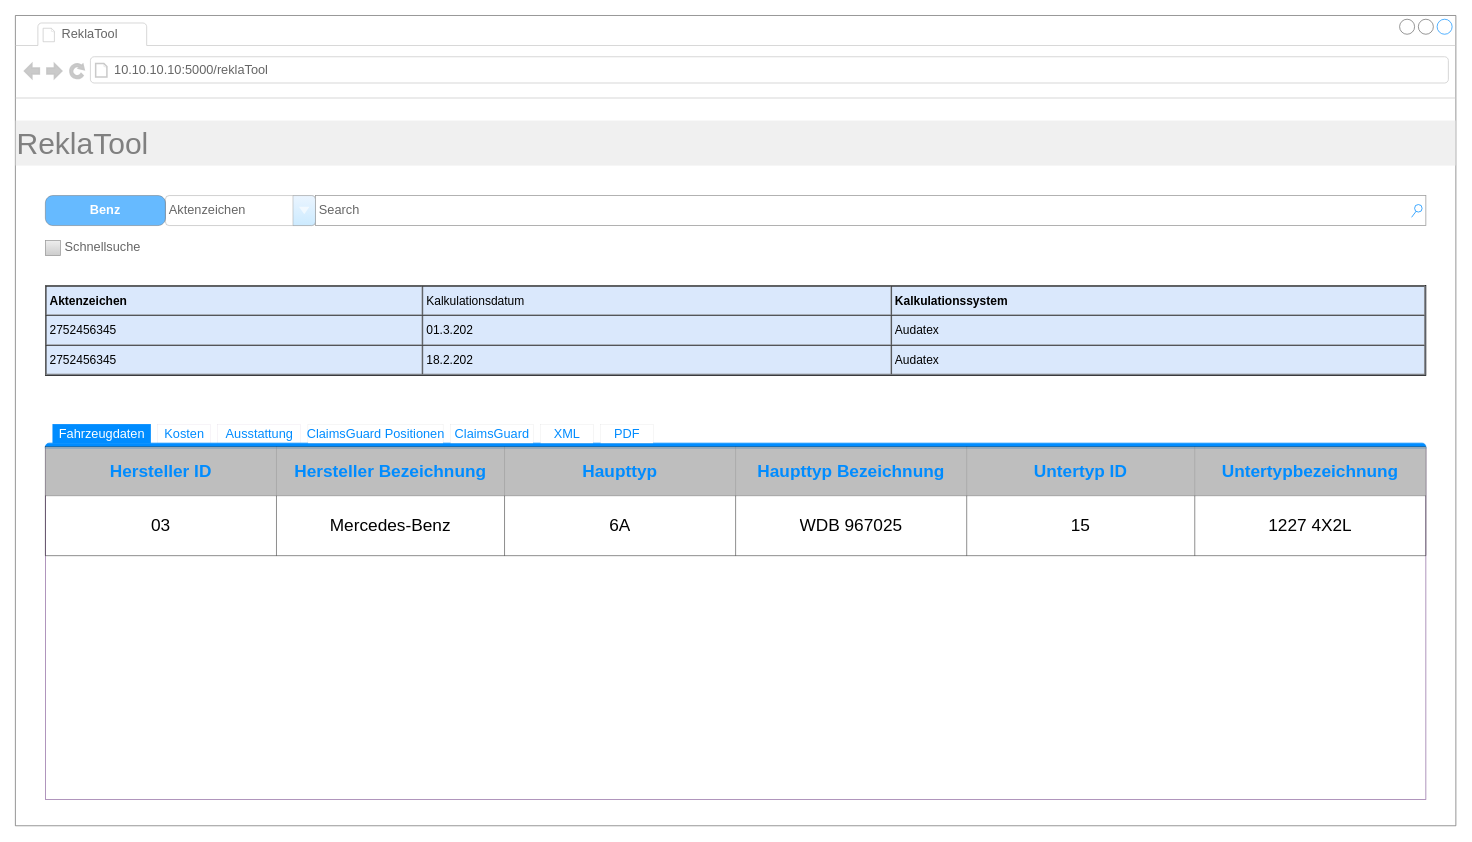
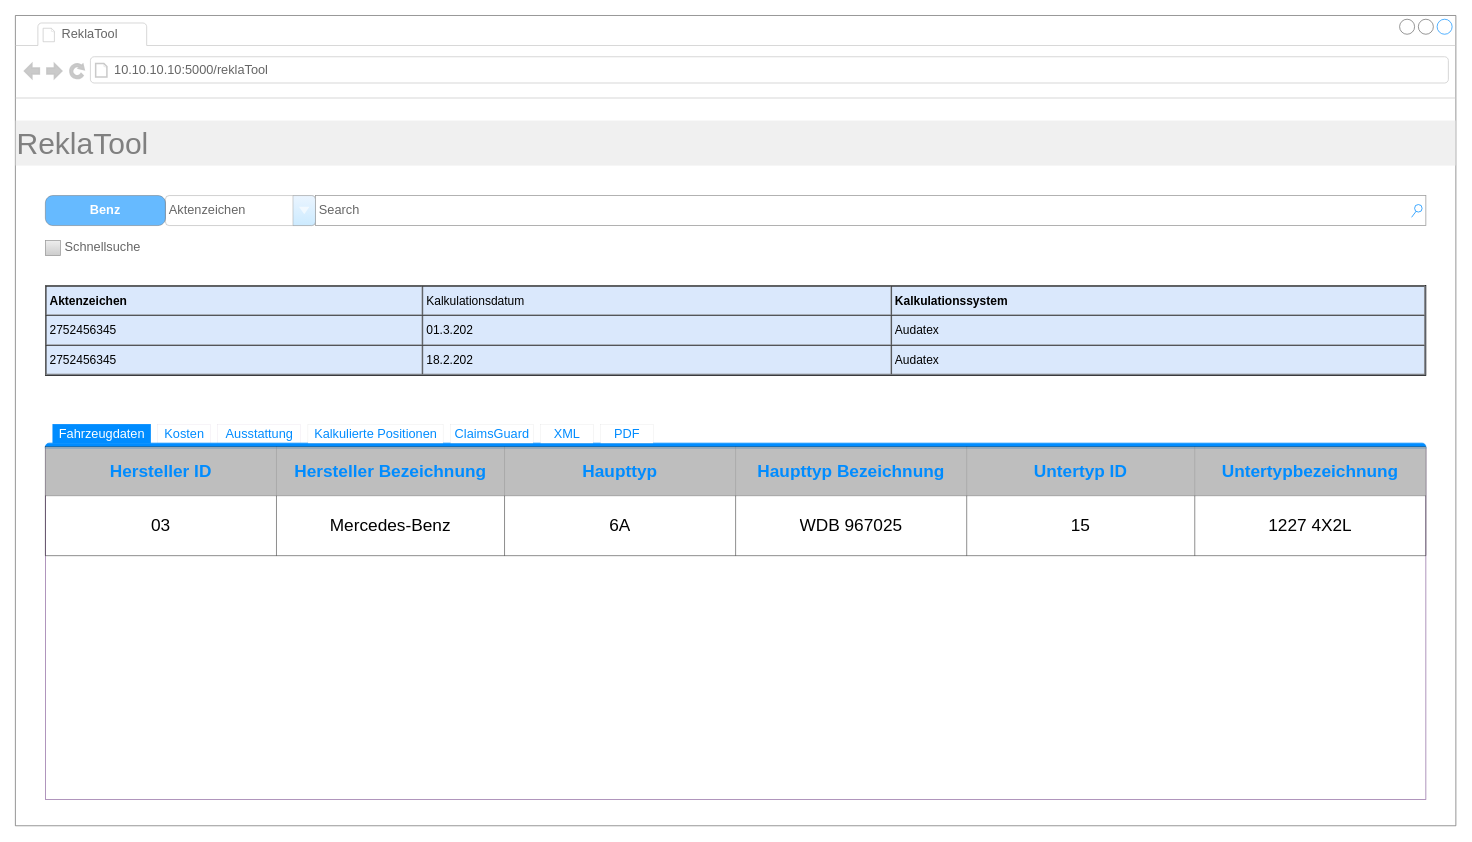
- <mxCell id="26" value="ClaimsGuard Positionen" style="strokeWidth=0;shadow=0;align=center;html=1;shape=mxgraph.mockup.containers.rrect;rSize=0;fontSize=17;gradientColor=none;labelBackgroundColor=none;strokeColor=#808080;fontColor=#008CFF;" parent="5" vertex="1"><mxGeometry x="350" width="180" height="25" as="geometry" /></mxCell>
+ <mxCell id="26" value="Kalkulierte Positionen" style="strokeWidth=0;shadow=0;align=center;html=1;shape=mxgraph.mockup.containers.rrect;rSize=0;fontSize=17;gradientColor=none;labelBackgroundColor=none;strokeColor=#808080;fontColor=#008CFF;" parent="5" vertex="1"><mxGeometry x="350" width="180" height="25" as="geometry" /></mxCell>
